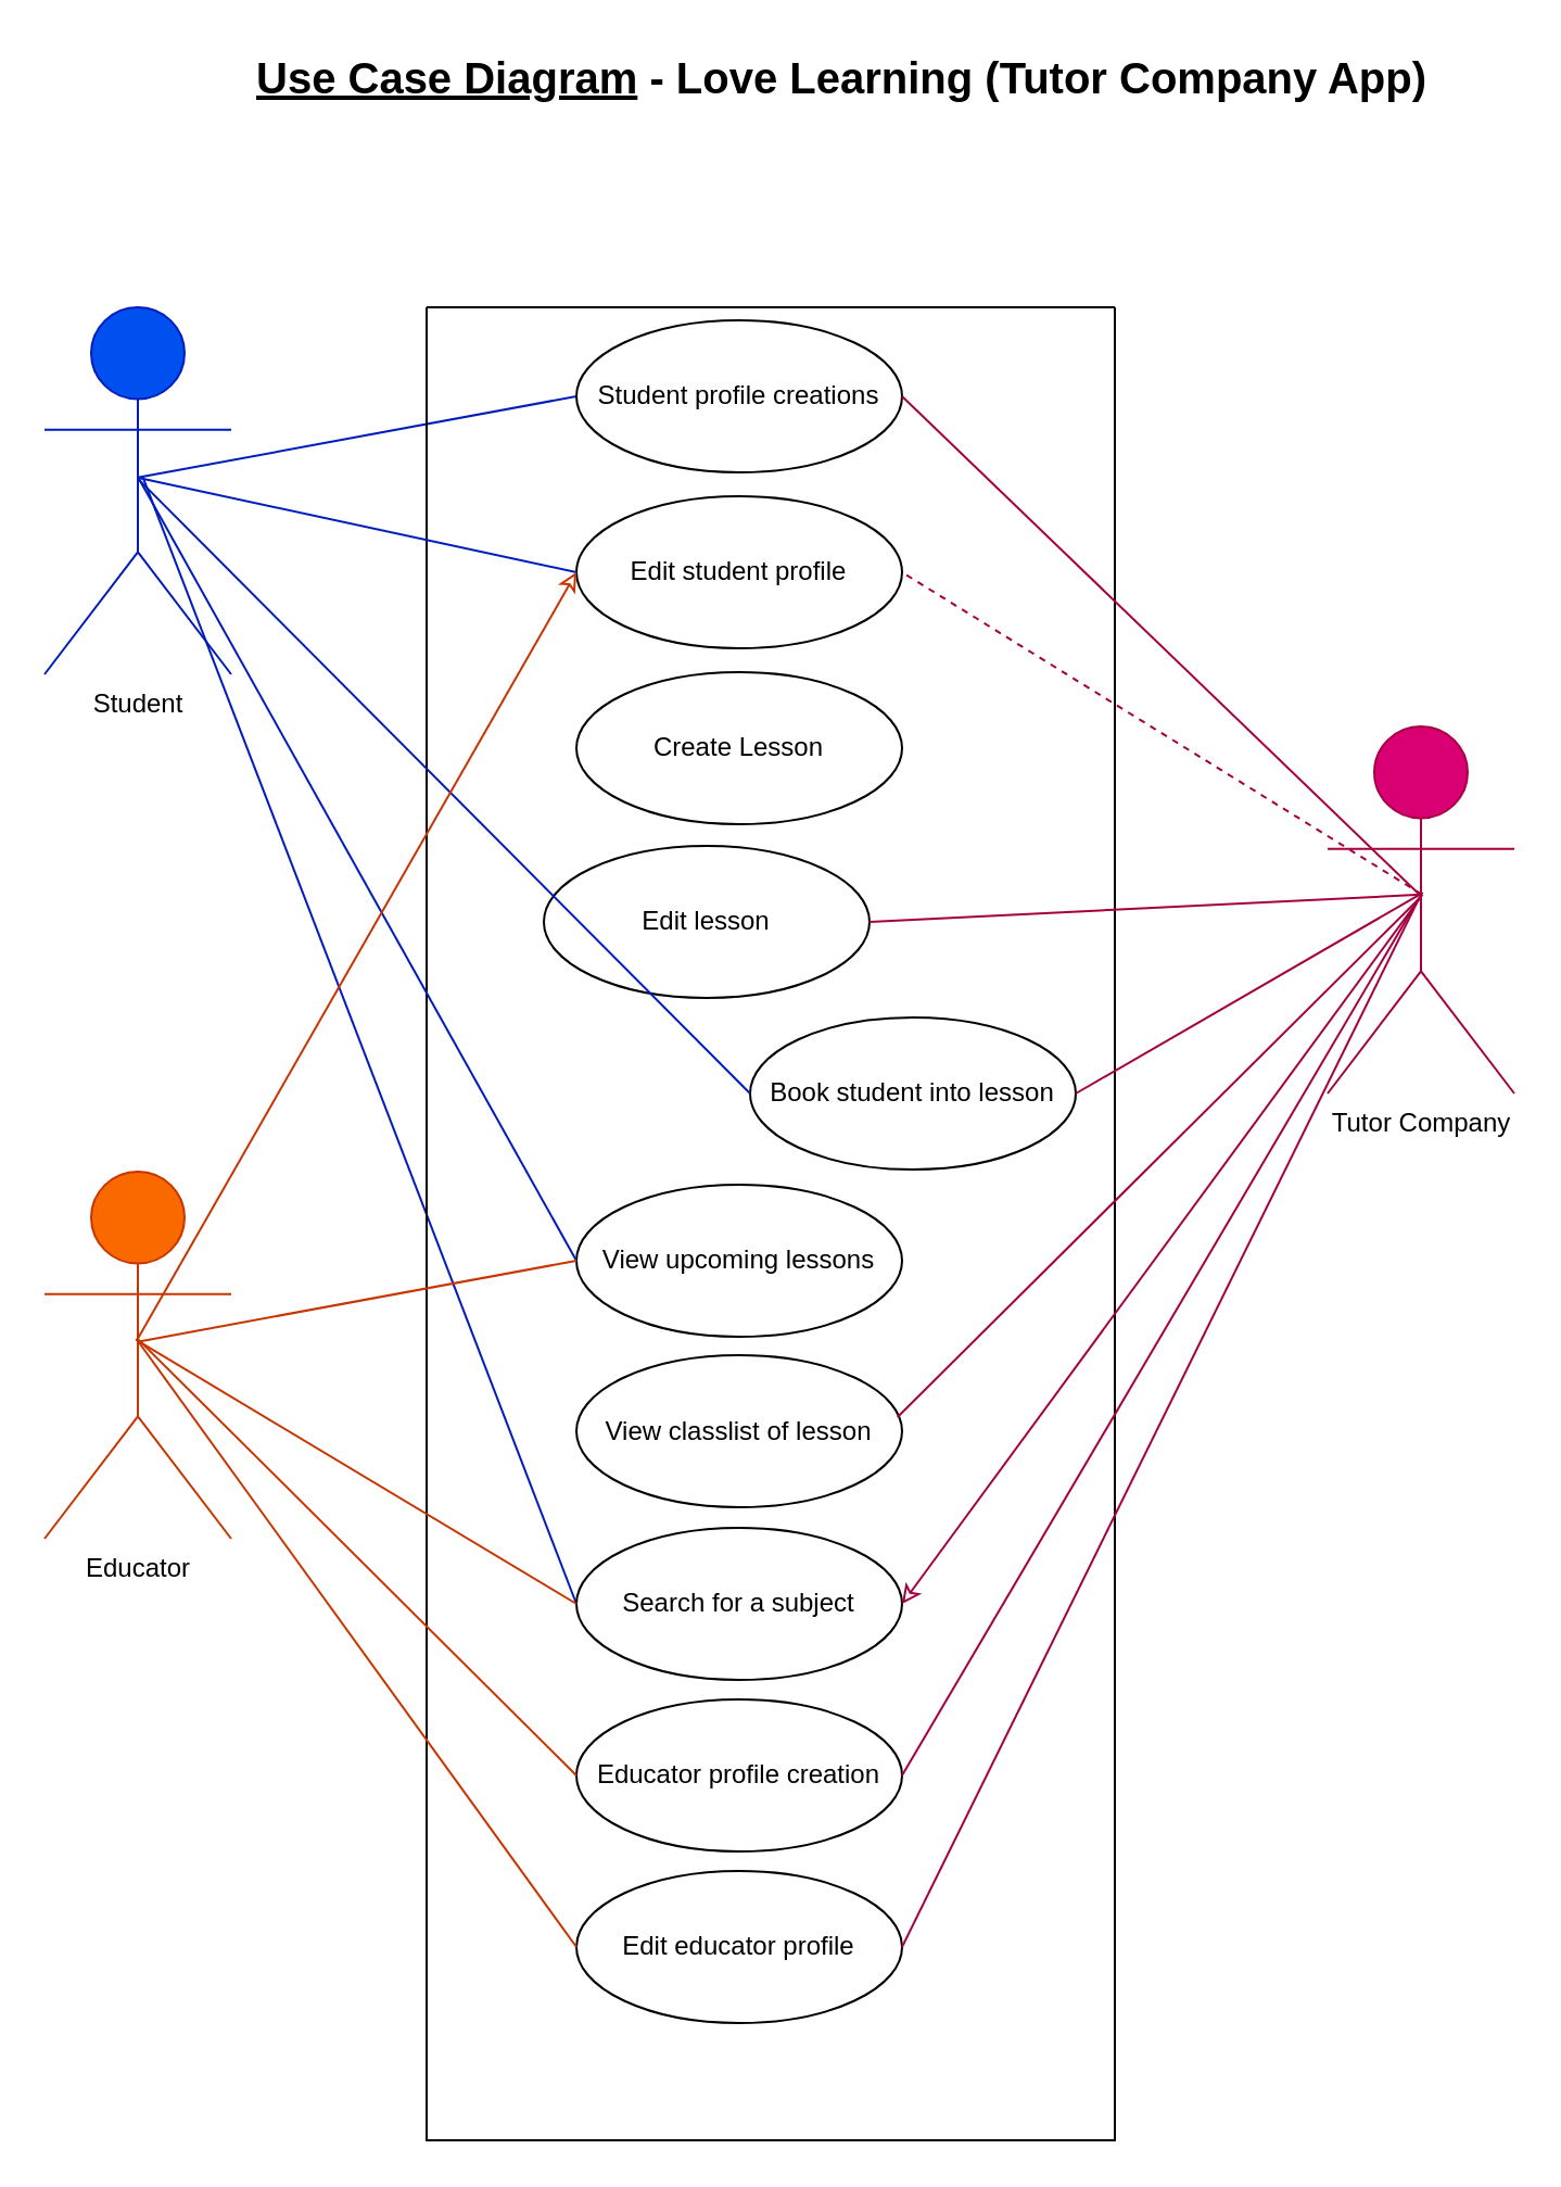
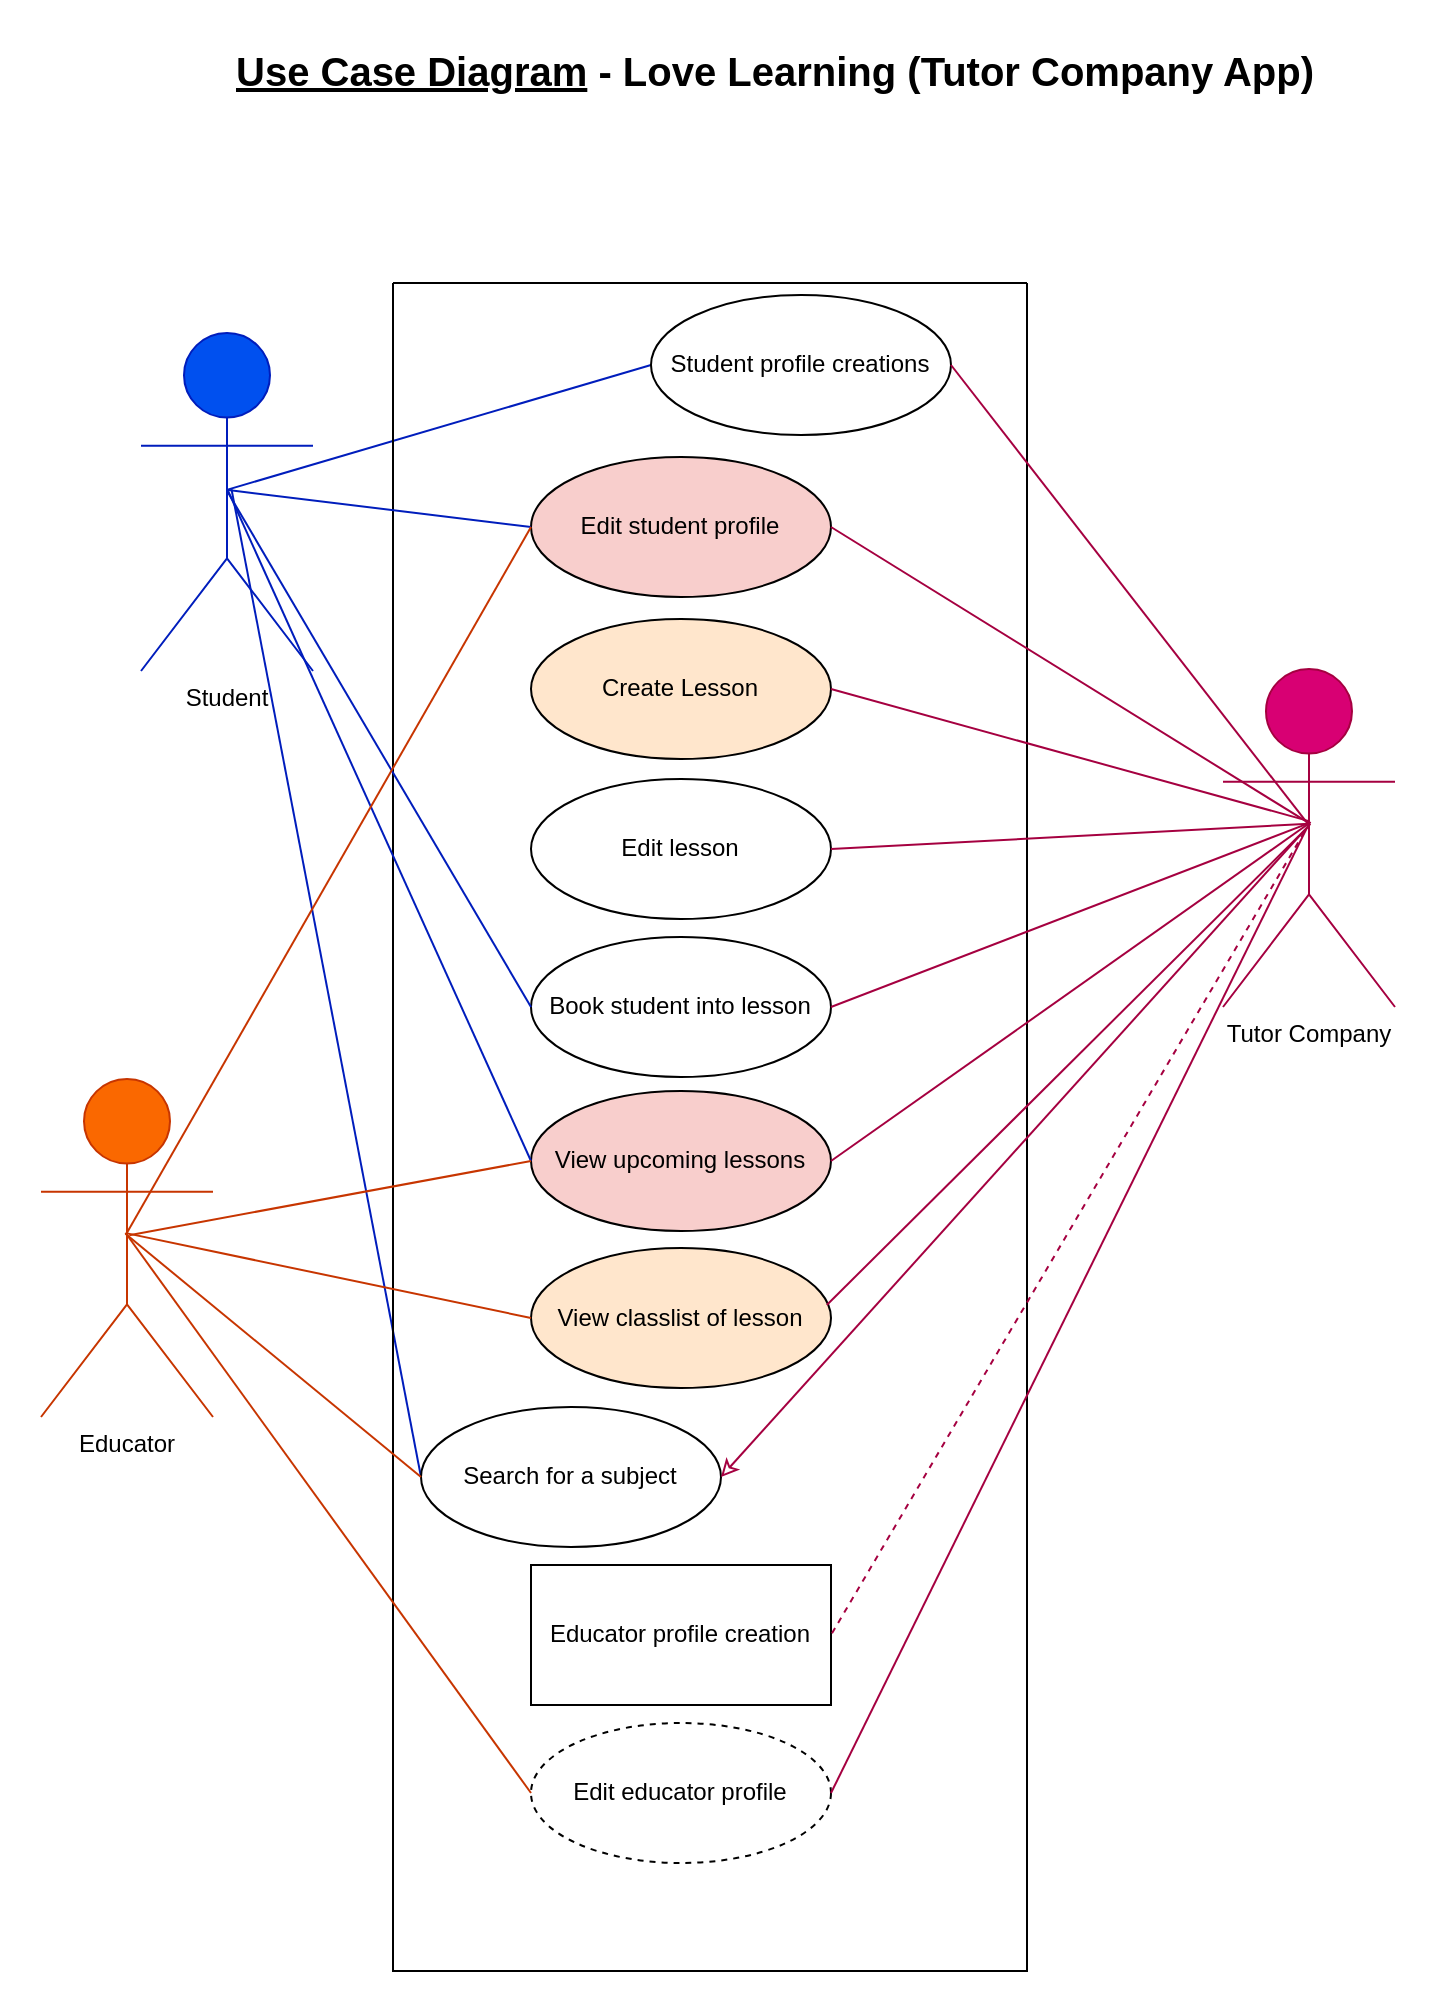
- <mxCell id="6" value="Student profile creations" style="ellipse;whiteSpace=wrap;html=1;strokeColor=#000000;fillColor=#FFFFFF;fontColor=#000000;" vertex="1" parent="5"><mxGeometry x="69" y="6" width="150" height="70" as="geometry" /></mxCell>
+ <mxCell id="6" value="Student profile creations" style="ellipse;whiteSpace=wrap;html=1;strokeColor=#000000;fillColor=#FFFFFF;fontColor=#000000;" vertex="1" parent="5"><mxGeometry x="129" y="6" width="150" height="70" as="geometry" /></mxCell>
- <mxCell id="4" value="Student" style="shape=umlActor;verticalLabelPosition=bottom;verticalAlign=top;html=1;strokeColor=#001DBC;fontColor=#000000;fillColor=#0050ef;" vertex="1" parent="1"><mxGeometry x="20" y="141" width="86" height="169" as="geometry" /></mxCell>
+ <mxCell id="4" value="Student" style="shape=umlActor;verticalLabelPosition=bottom;verticalAlign=top;html=1;strokeColor=#001DBC;fontColor=#000000;fillColor=#0050ef;" vertex="1" parent="1"><mxGeometry x="70" y="166" width="86" height="169" as="geometry" /></mxCell>
- <mxCell id="7" value="Edit student profile" style="ellipse;whiteSpace=wrap;html=1;strokeColor=#000000;fillColor=#FFFFFF;fontColor=#000000;" vertex="1" parent="5"><mxGeometry x="69" y="87" width="150" height="70" as="geometry" /></mxCell>
+ <mxCell id="7" value="Edit student profile" style="ellipse;whiteSpace=wrap;html=1;strokeColor=#000000;fillColor=#f8cecc;fontColor=#000000;" vertex="1" parent="5"><mxGeometry x="69" y="87" width="150" height="70" as="geometry" /></mxCell>
- <mxCell id="31" style="edgeStyle=none;html=1;entryX=0;entryY=0.5;entryDx=0;entryDy=0;strokeColor=#C73500;fontColor=#050505;endArrow=classic;endFill=0;fillColor=#fa6800;exitX=0.494;exitY=0.46;exitDx=0;exitDy=0;exitPerimeter=0;" edge="1" parent="1" source="28" target="7"><mxGeometry relative="1" as="geometry"><mxPoint x="58" y="617" as="sourcePoint" /><mxPoint x="275" y="668.5" as="targetPoint" /></mxGeometry></mxCell>
+ <mxCell id="31" style="edgeStyle=none;html=1;entryX=0;entryY=0.5;entryDx=0;entryDy=0;strokeColor=#C73500;fontColor=#050505;endArrow=none;endFill=0;fillColor=#fa6800;exitX=0.494;exitY=0.46;exitDx=0;exitDy=0;exitPerimeter=0;" edge="1" parent="1" source="28" target="7"><mxGeometry relative="1" as="geometry"><mxPoint x="58" y="617" as="sourcePoint" /><mxPoint x="275" y="668.5" as="targetPoint" /></mxGeometry></mxCell>
- <mxCell id="8" value="Create Lesson" style="ellipse;whiteSpace=wrap;html=1;strokeColor=#000000;fillColor=#FFFFFF;fontColor=#000000;" vertex="1" parent="5"><mxGeometry x="69" y="168" width="150" height="70" as="geometry" /></mxCell>
+ <mxCell id="8" value="Create Lesson" style="ellipse;whiteSpace=wrap;html=1;strokeColor=#000000;fillColor=#ffe6cc;fontColor=#000000;" vertex="1" parent="5"><mxGeometry x="69" y="168" width="150" height="70" as="geometry" /></mxCell>
- <mxCell id="21" style="edgeStyle=none;html=1;entryX=1;entryY=0.5;entryDx=0;entryDy=0;strokeColor=#A50040;fontColor=#050505;endArrow=none;endFill=0;exitX=0.503;exitY=0.457;exitDx=0;exitDy=0;exitPerimeter=0;fillColor=#d80073;dashed=1;" edge="1" parent="1" source="17" target="7"><mxGeometry relative="1" as="geometry"><mxPoint x="659.988" y="422.923" as="sourcePoint" /><mxPoint x="415" y="192" as="targetPoint" /></mxGeometry></mxCell>
+ <mxCell id="21" style="edgeStyle=none;html=1;entryX=1;entryY=0.5;entryDx=0;entryDy=0;strokeColor=#A50040;fontColor=#050505;endArrow=none;endFill=0;exitX=0.503;exitY=0.457;exitDx=0;exitDy=0;exitPerimeter=0;fillColor=#d80073;" edge="1" parent="1" source="17" target="7"><mxGeometry relative="1" as="geometry"><mxPoint x="659.988" y="422.923" as="sourcePoint" /><mxPoint x="415" y="192" as="targetPoint" /></mxGeometry></mxCell>
+ <mxCell id="22" style="edgeStyle=none;html=1;entryX=1;entryY=0.5;entryDx=0;entryDy=0;strokeColor=#A50040;fontColor=#050505;endArrow=none;endFill=0;exitX=0.5;exitY=0.45;exitDx=0;exitDy=0;exitPerimeter=0;fillColor=#d80073;" edge="1" parent="1" source="17" target="8"><mxGeometry relative="1" as="geometry"><mxPoint x="661.964" y="422.078" as="sourcePoint" /><mxPoint x="415" y="273" as="targetPoint" /></mxGeometry></mxCell>
- <mxCell id="9" value="Edit lesson" style="ellipse;whiteSpace=wrap;html=1;strokeColor=#000000;fillColor=#FFFFFF;fontColor=#000000;" vertex="1" parent="5"><mxGeometry x="54" y="248" width="150" height="70" as="geometry" /></mxCell>
+ <mxCell id="9" value="Edit lesson" style="ellipse;whiteSpace=wrap;html=1;strokeColor=#000000;fillColor=#FFFFFF;fontColor=#000000;" vertex="1" parent="5"><mxGeometry x="69" y="248" width="150" height="70" as="geometry" /></mxCell>
+ <mxCell id="25" style="edgeStyle=none;html=1;entryX=1;entryY=0.5;entryDx=0;entryDy=0;strokeColor=#A50040;fontColor=#050505;endArrow=none;endFill=0;exitX=0.497;exitY=0.458;exitDx=0;exitDy=0;exitPerimeter=0;fillColor=#d80073;" edge="1" parent="1" source="17" target="11"><mxGeometry relative="1" as="geometry"><mxPoint x="648" y="412" as="sourcePoint" /><mxPoint x="415" y="513" as="targetPoint" /></mxGeometry></mxCell>
- <mxCell id="10" value="Book student into lesson" style="ellipse;whiteSpace=wrap;html=1;strokeColor=#000000;fillColor=#FFFFFF;fontColor=#000000;" vertex="1" parent="5"><mxGeometry x="149" y="327" width="150" height="70" as="geometry" /></mxCell>
+ <mxCell id="10" value="Book student into lesson" style="ellipse;whiteSpace=wrap;html=1;strokeColor=#000000;fillColor=#FFFFFF;fontColor=#000000;" vertex="1" parent="5"><mxGeometry x="69" y="327" width="150" height="70" as="geometry" /></mxCell>
- <mxCell id="35" style="edgeStyle=none;html=1;entryX=1;entryY=0.5;entryDx=0;entryDy=0;strokeColor=#A50040;fontColor=#050505;endArrow=none;endFill=0;exitX=0.508;exitY=0.452;exitDx=0;exitDy=0;exitPerimeter=0;fillColor=#d80073;" edge="1" parent="1" source="17" target="14"><mxGeometry relative="1" as="geometry"><mxPoint x="660" y="421" as="sourcePoint" /><mxPoint x="415" y="748" as="targetPoint" /></mxGeometry></mxCell>
+ <mxCell id="35" style="edgeStyle=none;html=1;entryX=1;entryY=0.5;entryDx=0;entryDy=0;strokeColor=#A50040;fontColor=#050505;endArrow=none;endFill=0;exitX=0.508;exitY=0.452;exitDx=0;exitDy=0;exitPerimeter=0;fillColor=#d80073;dashed=1;" edge="1" parent="1" source="17" target="14"><mxGeometry relative="1" as="geometry"><mxPoint x="660" y="421" as="sourcePoint" /><mxPoint x="415" y="748" as="targetPoint" /></mxGeometry></mxCell>
- <mxCell id="11" value="View upcoming lessons" style="ellipse;whiteSpace=wrap;html=1;strokeColor=#000000;fillColor=#FFFFFF;fontColor=#000000;" vertex="1" parent="5"><mxGeometry x="69" y="404" width="150" height="70" as="geometry" /></mxCell>
+ <mxCell id="11" value="View upcoming lessons" style="ellipse;whiteSpace=wrap;html=1;strokeColor=#000000;fillColor=#f8cecc;fontColor=#000000;" vertex="1" parent="5"><mxGeometry x="69" y="404" width="150" height="70" as="geometry" /></mxCell>
+ <mxCell id="30" style="edgeStyle=none;html=1;entryX=0;entryY=0.5;entryDx=0;entryDy=0;strokeColor=#C73500;fontColor=#050505;endArrow=none;endFill=0;fillColor=#fa6800;exitX=0.494;exitY=0.456;exitDx=0;exitDy=0;exitPerimeter=0;" edge="1" parent="1" source="28" target="12"><mxGeometry relative="1" as="geometry"><mxPoint x="58" y="617" as="sourcePoint" /><mxPoint x="275" y="590" as="targetPoint" /></mxGeometry></mxCell>
- <mxCell id="12" value="View classlist of lesson" style="ellipse;whiteSpace=wrap;html=1;strokeColor=#000000;fillColor=#FFFFFF;fontColor=#000000;" vertex="1" parent="5"><mxGeometry x="69" y="482.5" width="150" height="70" as="geometry" /></mxCell>
+ <mxCell id="12" value="View classlist of lesson" style="ellipse;whiteSpace=wrap;html=1;strokeColor=#000000;fillColor=#ffe6cc;fontColor=#000000;" vertex="1" parent="5"><mxGeometry x="69" y="482.5" width="150" height="70" as="geometry" /></mxCell>
- <mxCell id="32" style="edgeStyle=none;html=1;entryX=0;entryY=0.5;entryDx=0;entryDy=0;strokeColor=#C73500;fontColor=#050505;endArrow=none;endFill=0;exitX=0.5;exitY=0.456;exitDx=0;exitDy=0;exitPerimeter=0;fillColor=#fa6800;" edge="1" parent="1" source="28" target="14"><mxGeometry relative="1" as="geometry"><mxPoint x="56.004" y="617.998" as="sourcePoint" /><mxPoint x="260.04" y="659.42" as="targetPoint" /></mxGeometry></mxCell>
- <mxCell id="13" value="Search for a subject" style="ellipse;whiteSpace=wrap;html=1;strokeColor=#000000;fillColor=#FFFFFF;fontColor=#000000;" vertex="1" parent="5"><mxGeometry x="69" y="562" width="150" height="70" as="geometry" /></mxCell>
+ <mxCell id="13" value="Search for a subject" style="ellipse;whiteSpace=wrap;html=1;strokeColor=#000000;fillColor=#FFFFFF;fontColor=#000000;" vertex="1" parent="5"><mxGeometry x="14" y="562" width="150" height="70" as="geometry" /></mxCell>
- <mxCell id="14" value="Educator profile creation" style="ellipse;whiteSpace=wrap;html=1;strokeColor=#000000;fillColor=#FFFFFF;fontColor=#000000;" vertex="1" parent="5"><mxGeometry x="69" y="641" width="150" height="70" as="geometry" /></mxCell>
+ <mxCell id="14" value="Educator profile creation" style="whiteSpace=wrap;html=1;strokeColor=#000000;fillColor=#FFFFFF;fontColor=#000000;rounded=0;" vertex="1" parent="5"><mxGeometry x="69" y="641" width="150" height="70" as="geometry" /></mxCell>
- <mxCell id="15" value="Edit educator profile" style="ellipse;whiteSpace=wrap;html=1;strokeColor=#000000;fillColor=#FFFFFF;fontColor=#000000;" vertex="1" parent="5"><mxGeometry x="69" y="720" width="150" height="70" as="geometry" /></mxCell>
+ <mxCell id="15" value="Edit educator profile" style="ellipse;whiteSpace=wrap;html=1;strokeColor=#000000;fillColor=#FFFFFF;fontColor=#000000;dashed=1;" vertex="1" parent="5"><mxGeometry x="69" y="720" width="150" height="70" as="geometry" /></mxCell>
